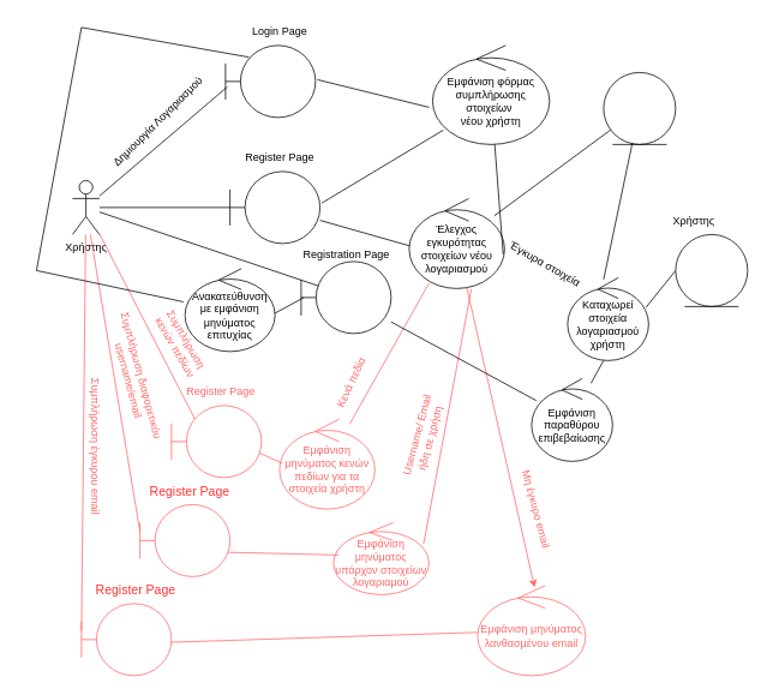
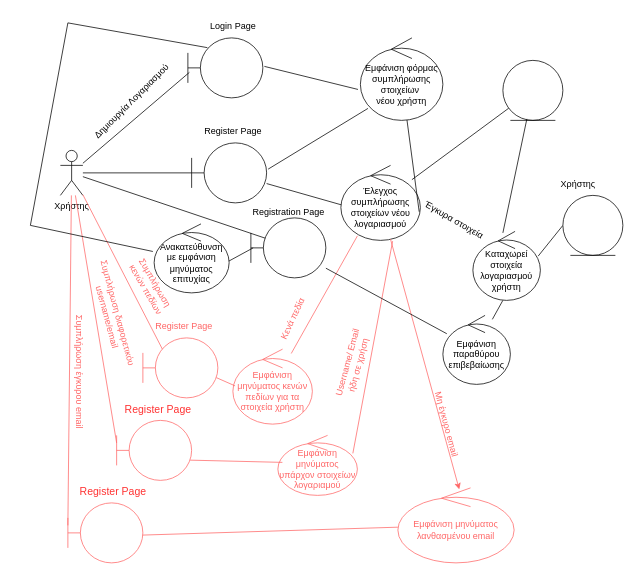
- <mxCell id="8" value="Εμφάνιση φόρμας συμπλήρωσης&lt;div&gt;στοιχείων&amp;nbsp;&lt;/div&gt;&lt;div&gt;νέου χρήστη&lt;/div&gt;" style="ellipse;shape=umlControl;whiteSpace=wrap;html=1;" parent="1" vertex="1"><mxGeometry x="480" y="50" width="130" height="110" as="geometry" /></mxCell>
+ <mxCell id="8" value="Εμφάνιση φόρμας συμπλήρωσης&lt;div&gt;στοιχείων&amp;nbsp;&lt;/div&gt;&lt;div&gt;νέου χρήστη&lt;/div&gt;" style="ellipse;shape=umlControl;whiteSpace=wrap;html=1;" parent="1" vertex="1"><mxGeometry x="480" y="50" width="110" height="110" as="geometry" /></mxCell>
- <mxCell id="14" value="Έλεγχος εγκυρότητας στοιχείων νέου λογαριασμού" style="ellipse;shape=umlControl;whiteSpace=wrap;html=1;" parent="1" vertex="1"><mxGeometry x="454" y="220" width="106" height="100" as="geometry" /></mxCell>
+ <mxCell id="14" value="Έλεγχος συμπλήρωσης στοιχείων νέου λογαριασμού" style="ellipse;shape=umlControl;whiteSpace=wrap;html=1;" parent="1" vertex="1"><mxGeometry x="454" y="220" width="106" height="100" as="geometry" /></mxCell>
- <mxCell id="40" value="&lt;font style=&quot;color: rgb(255, 102, 102);&quot;&gt;Εμφάνιση μηνύματος λανθασμένου email&lt;/font&gt;" style="ellipse;shape=umlControl;whiteSpace=wrap;html=1;strokeColor=#FF6666;" parent="1" vertex="1"><mxGeometry x="530" y="650" width="120" height="100" as="geometry" /></mxCell>
+ <mxCell id="40" value="&lt;font style=&quot;color: rgb(255, 102, 102);&quot;&gt;Εμφάνιση μηνύματος λανθασμένου email&lt;/font&gt;" style="ellipse;shape=umlControl;whiteSpace=wrap;html=1;strokeColor=#FF6666;" parent="1" vertex="1"><mxGeometry x="530" y="650" width="155" height="100" as="geometry" /></mxCell>
